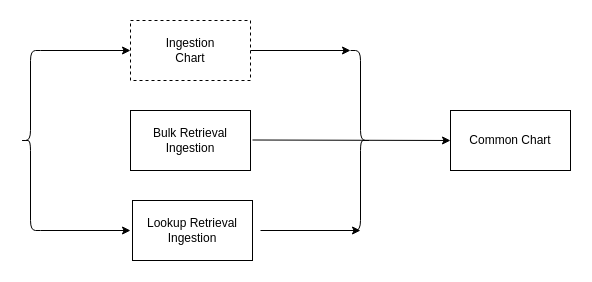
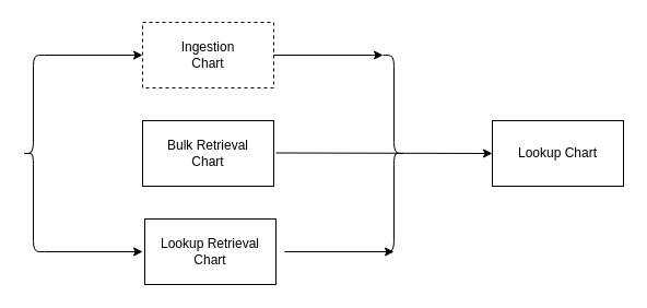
- <mxCell id="3" value="Bulk Retrieval&lt;br&gt;Ingestion" style="rounded=0;whiteSpace=wrap;html=1;" vertex="1" parent="1"><mxGeometry x="130" y="110" width="120" height="60" as="geometry" /></mxCell>
+ <mxCell id="3" value="Bulk Retrieval&lt;br&gt;Chart" style="rounded=0;whiteSpace=wrap;html=1;" vertex="1" parent="1"><mxGeometry x="130" y="110" width="120" height="60" as="geometry" /></mxCell>
- <mxCell id="12" value="Common Chart" style="rounded=0;whiteSpace=wrap;html=1;" vertex="1" parent="1"><mxGeometry x="450" y="110" width="120" height="60" as="geometry" /></mxCell>
+ <mxCell id="12" value="Lookup Chart" style="rounded=0;whiteSpace=wrap;html=1;" vertex="1" parent="1"><mxGeometry x="450" y="110" width="120" height="60" as="geometry" /></mxCell>
- <mxCell id="5" value="Lookup Retrieval&lt;br&gt;Ingestion" style="rounded=0;whiteSpace=wrap;html=1;" vertex="1" parent="1"><mxGeometry x="132" y="200" width="120" height="60" as="geometry" /></mxCell>
+ <mxCell id="5" value="Lookup Retrieval&lt;br&gt;Chart" style="rounded=0;whiteSpace=wrap;html=1;" vertex="1" parent="1"><mxGeometry x="132" y="200" width="120" height="60" as="geometry" /></mxCell>
